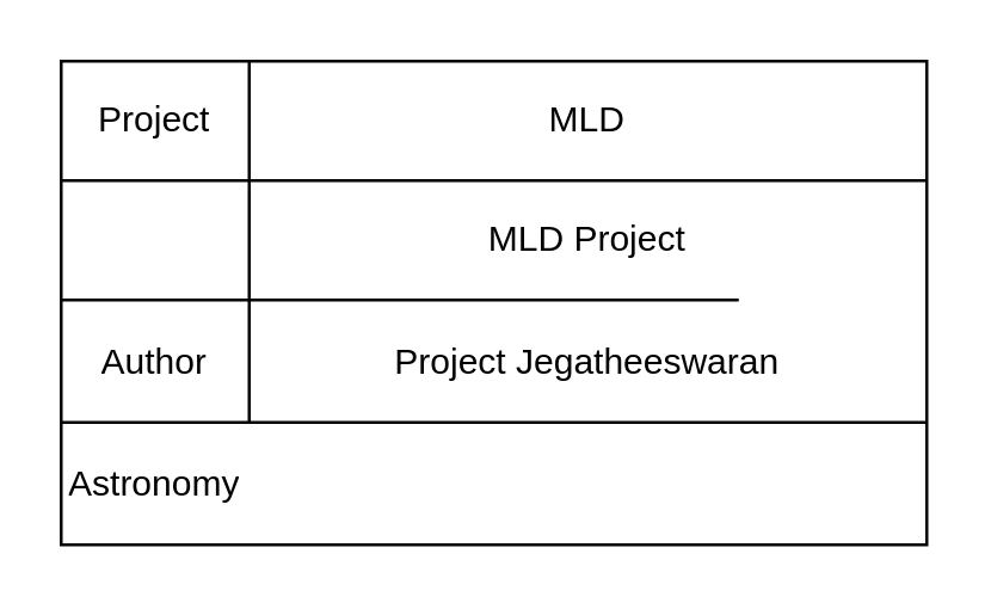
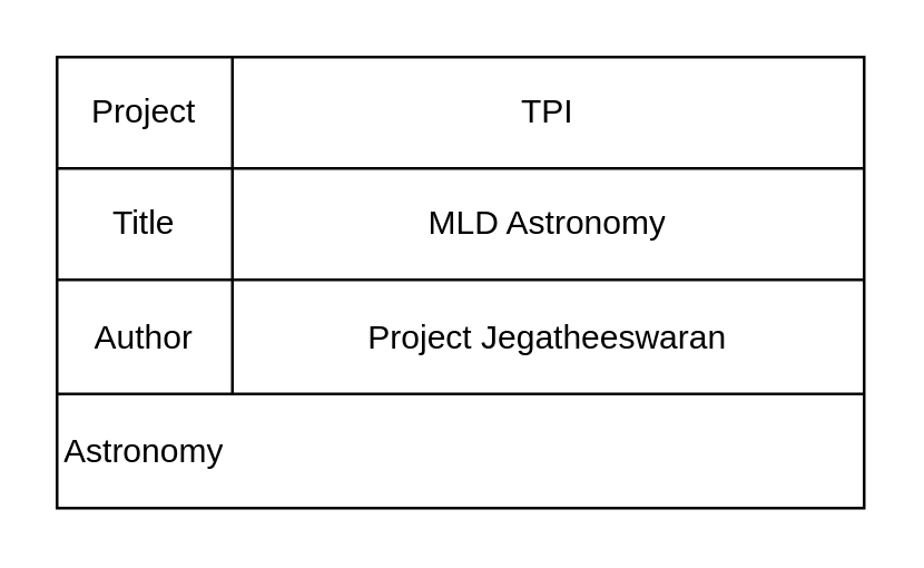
- <mxCell id="5" value="MLD" style="shape=partialRectangle;html=1;whiteSpace=wrap;connectable=0;fillColor=none;top=0;left=0;bottom=0;right=0;overflow=hidden;" parent="3" vertex="1"><mxGeometry x="63" width="227" height="40" as="geometry"><mxRectangle width="227" height="40" as="alternateBounds" /></mxGeometry></mxCell>
+ <mxCell id="5" value="TPI" style="shape=partialRectangle;html=1;whiteSpace=wrap;connectable=0;fillColor=none;top=0;left=0;bottom=0;right=0;overflow=hidden;" parent="3" vertex="1"><mxGeometry x="63" width="227" height="40" as="geometry"><mxRectangle width="227" height="40" as="alternateBounds" /></mxGeometry></mxCell>
+ <mxCell id="7" value="Title" style="shape=partialRectangle;html=1;whiteSpace=wrap;connectable=0;fillColor=none;top=0;left=0;bottom=0;right=0;overflow=hidden;" parent="6" vertex="1"><mxGeometry width="63" height="40" as="geometry"><mxRectangle width="63" height="40" as="alternateBounds" /></mxGeometry></mxCell>
- <mxCell id="8" value="MLD Project" style="shape=partialRectangle;html=1;whiteSpace=wrap;connectable=0;fillColor=none;top=0;left=0;bottom=0;right=0;overflow=hidden;" parent="6" vertex="1"><mxGeometry x="63" width="227" height="40" as="geometry"><mxRectangle width="227" height="40" as="alternateBounds" /></mxGeometry></mxCell>
+ <mxCell id="8" value="MLD Astronomy" style="shape=partialRectangle;html=1;whiteSpace=wrap;connectable=0;fillColor=none;top=0;left=0;bottom=0;right=0;overflow=hidden;" parent="6" vertex="1"><mxGeometry x="63" width="227" height="40" as="geometry"><mxRectangle width="227" height="40" as="alternateBounds" /></mxGeometry></mxCell>
